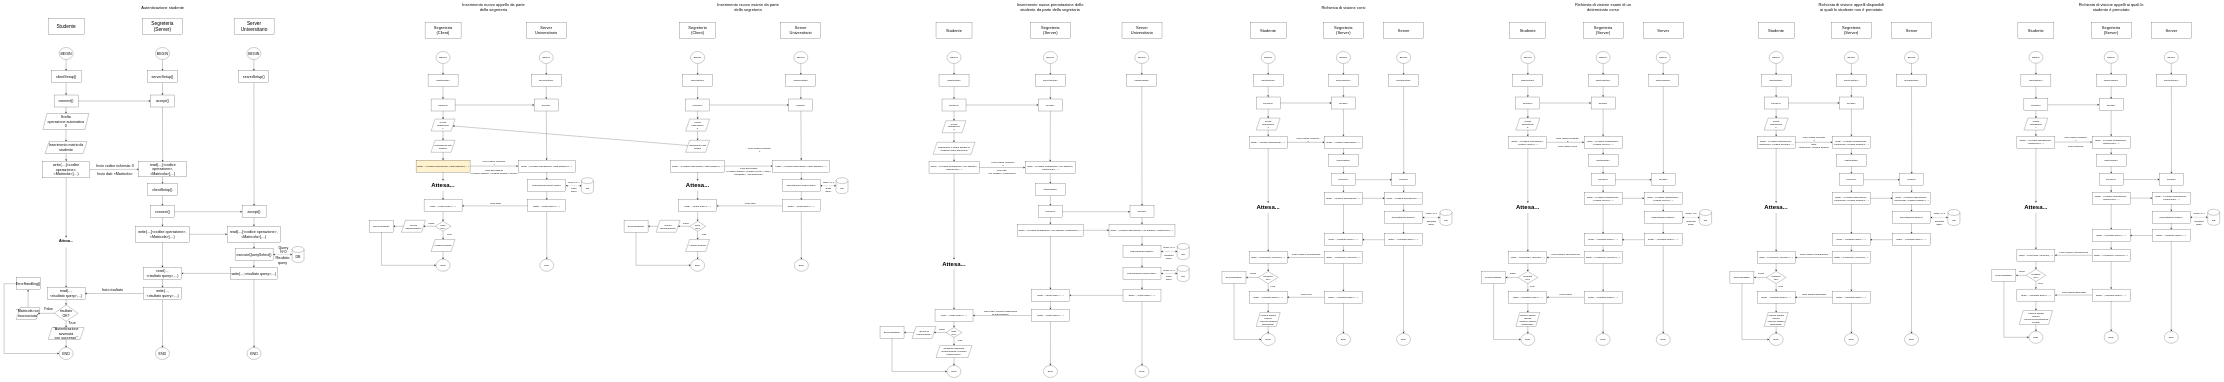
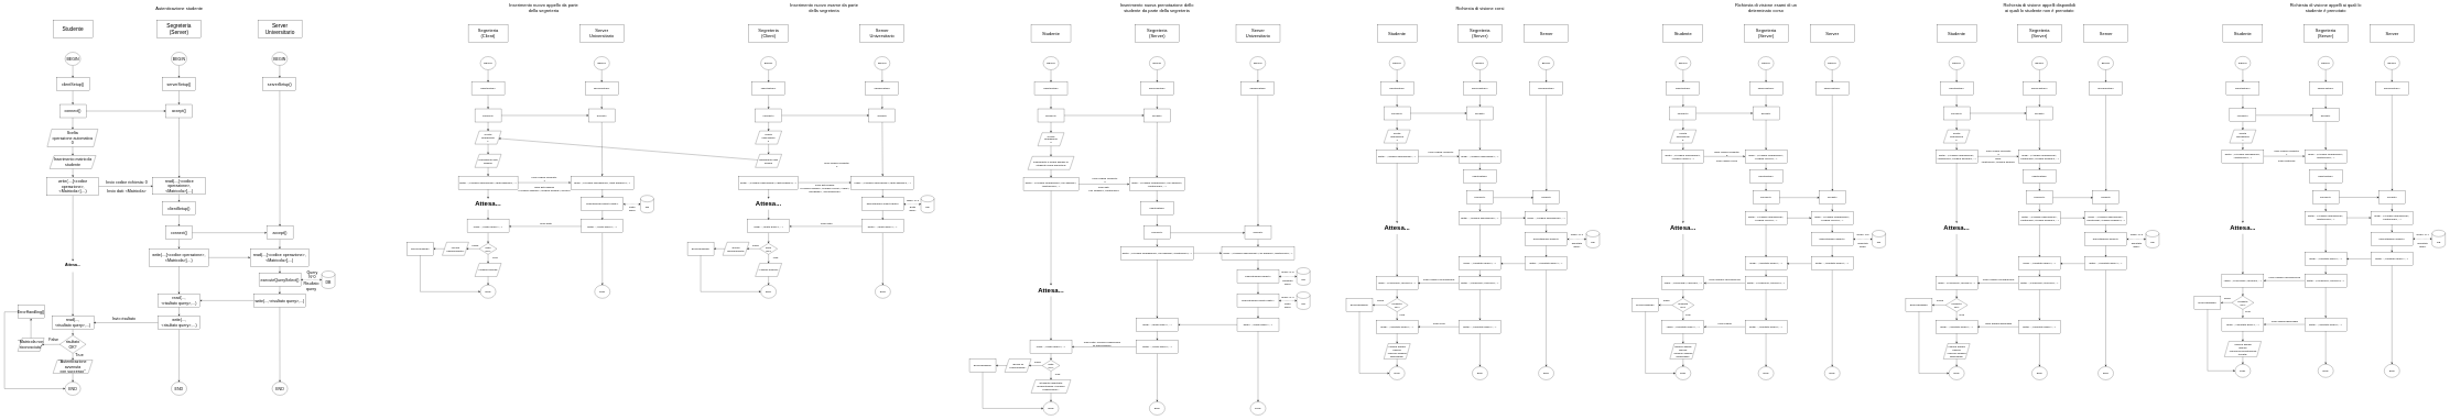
- <mxCell id="306" value="Scelta&lt;br style=&quot;font-size: 18px;&quot;&gt;operazione automatica&lt;br style=&quot;font-size: 18px;&quot;&gt;0" style="shape=parallelogram;perimeter=parallelogramPerimeter;whiteSpace=wrap;html=1;fixedSize=1;fontSize=18;" parent="1" vertex="1"><mxGeometry x="214" y="566" width="230" height="80" as="geometry" /></mxCell>
+ <mxCell id="306" value="Scelta&lt;br style=&quot;font-size: 18px;&quot;&gt;operazione automatica&lt;br style=&quot;font-size: 18px;&quot;&gt;0" style="shape=parallelogram;perimeter=parallelogramPerimeter;whiteSpace=wrap;html=1;fixedSize=1;fontSize=18;" parent="1" vertex="1"><mxGeometry x="214" y="586" width="230" height="80" as="geometry" /></mxCell>
- <mxCell id="20" value="write(...,[&amp;lt;codice operazione&amp;gt;,&amp;lt;dati appello&amp;gt;],...)" style="rounded=0;whiteSpace=wrap;html=1;fillColor=#fff2cc;" parent="1" vertex="1"><mxGeometry x="2080" y="799" width="270" height="60" as="geometry" /></mxCell>
+ <mxCell id="20" value="write(...,[&amp;lt;codice operazione&amp;gt;,&amp;lt;dati appello&amp;gt;],...)" style="rounded=0;whiteSpace=wrap;html=1;" parent="1" vertex="1"><mxGeometry x="2080" y="799" width="270" height="60" as="geometry" /></mxCell>
- <mxCell id="35" value="Query N°1" style="text;html=1;strokeColor=none;fillColor=none;align=center;verticalAlign=middle;whiteSpace=wrap;rounded=0;" parent="1" vertex="1"><mxGeometry x="2840" y="897" width="60" height="30" as="geometry" /></mxCell>
